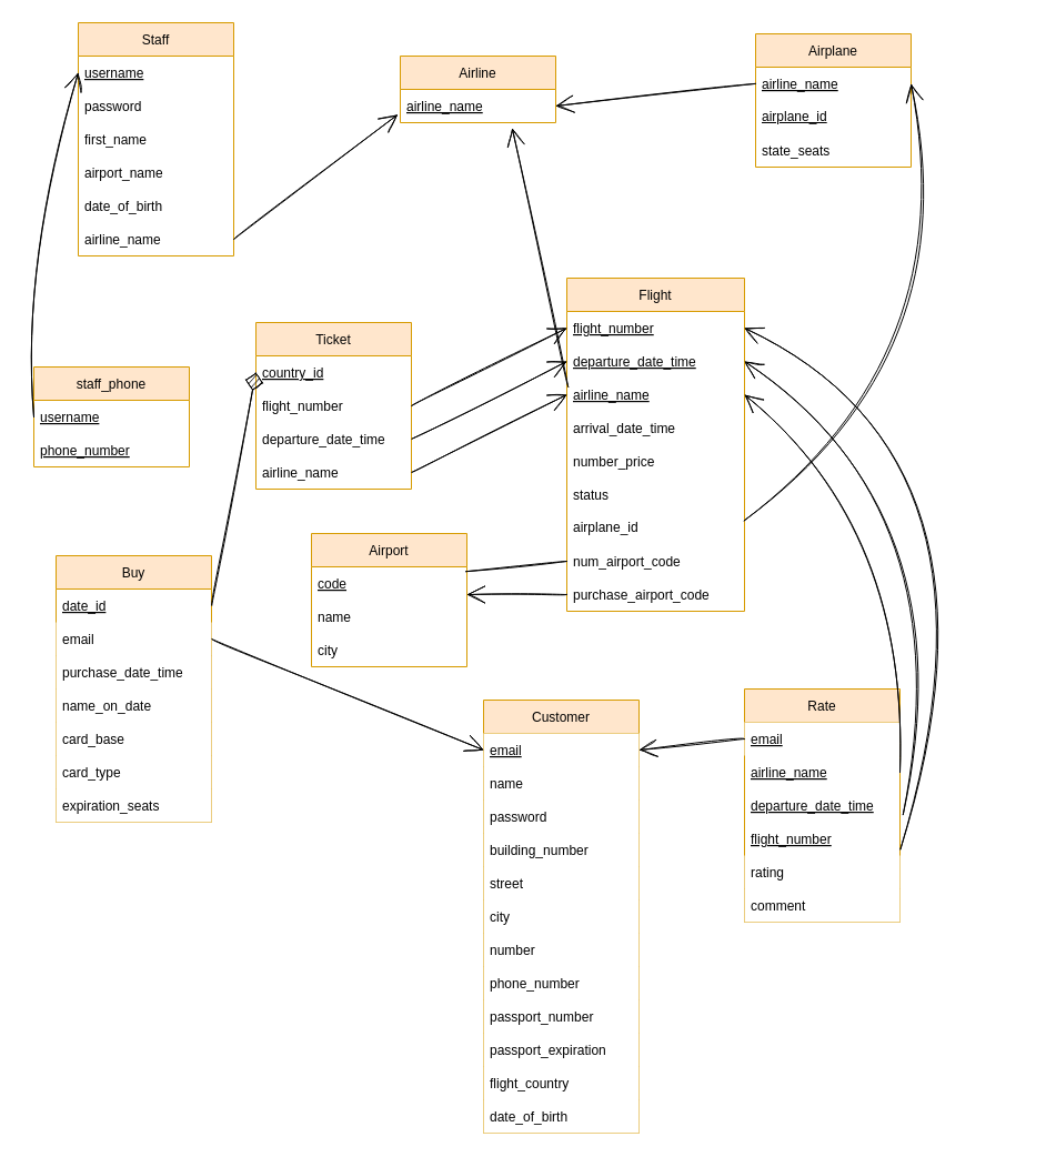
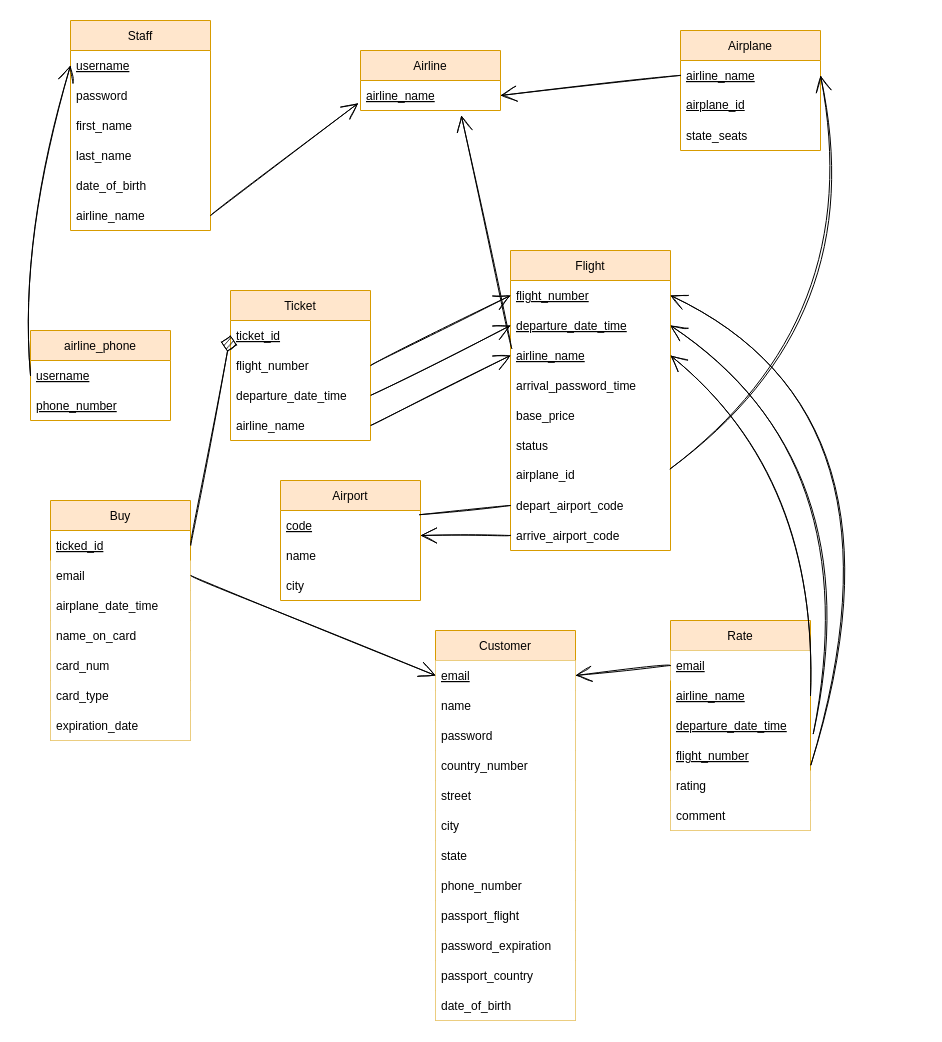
- <mxCell id="13" value="airport_name" style="text;strokeColor=none;fillColor=none;align=left;verticalAlign=middle;spacingLeft=4;spacingRight=4;overflow=hidden;points=[[0,0.5],[1,0.5]];portConstraint=eastwest;rotatable=0;rounded=0;dashed=1;sketch=0;" parent="9" vertex="1"><mxGeometry y="120" width="140" height="30" as="geometry" /></mxCell>
+ <mxCell id="13" value="last_name" style="text;strokeColor=none;fillColor=none;align=left;verticalAlign=middle;spacingLeft=4;spacingRight=4;overflow=hidden;points=[[0,0.5],[1,0.5]];portConstraint=eastwest;rotatable=0;rounded=0;dashed=1;sketch=0;" parent="9" vertex="1"><mxGeometry y="120" width="140" height="30" as="geometry" /></mxCell>
- <mxCell id="61" value="country_id" style="text;strokeColor=none;fillColor=none;align=left;verticalAlign=middle;spacingLeft=4;spacingRight=4;overflow=hidden;points=[[0,0.5],[1,0.5]];portConstraint=eastwest;rotatable=0;rounded=0;sketch=0;fontStyle=4" parent="60" vertex="1"><mxGeometry y="30" width="140" height="30" as="geometry" /></mxCell>
+ <mxCell id="61" value="ticket_id" style="text;strokeColor=none;fillColor=none;align=left;verticalAlign=middle;spacingLeft=4;spacingRight=4;overflow=hidden;points=[[0,0.5],[1,0.5]];portConstraint=eastwest;rotatable=0;rounded=0;sketch=0;fontStyle=4" parent="60" vertex="1"><mxGeometry y="30" width="140" height="30" as="geometry" /></mxCell>
- <mxCell id="17" value="staff_phone" style="swimlane;fontStyle=0;childLayout=stackLayout;horizontal=1;startSize=30;horizontalStack=0;resizeParent=1;resizeParentMax=0;resizeLast=0;collapsible=1;marginBottom=0;rounded=0;sketch=0;strokeColor=#d79b00;fillColor=#ffe6cc;" parent="1" vertex="1"><mxGeometry x="30" y="330" width="140" height="90" as="geometry" /></mxCell>
+ <mxCell id="17" value="airline_phone" style="swimlane;fontStyle=0;childLayout=stackLayout;horizontal=1;startSize=30;horizontalStack=0;resizeParent=1;resizeParentMax=0;resizeLast=0;collapsible=1;marginBottom=0;rounded=0;sketch=0;strokeColor=#d79b00;fillColor=#ffe6cc;" parent="1" vertex="1"><mxGeometry x="30" y="330" width="140" height="90" as="geometry" /></mxCell>
- <mxCell id="25" value="arrival_date_time" style="text;strokeColor=none;fillColor=none;align=left;verticalAlign=middle;spacingLeft=4;spacingRight=4;overflow=hidden;points=[[0,0.5],[1,0.5]];portConstraint=eastwest;rotatable=0;rounded=0;dashed=1;sketch=0;" parent="21" vertex="1"><mxGeometry y="120" width="160" height="30" as="geometry" /></mxCell>
+ <mxCell id="25" value="arrival_password_time" style="text;strokeColor=none;fillColor=none;align=left;verticalAlign=middle;spacingLeft=4;spacingRight=4;overflow=hidden;points=[[0,0.5],[1,0.5]];portConstraint=eastwest;rotatable=0;rounded=0;dashed=1;sketch=0;" parent="21" vertex="1"><mxGeometry y="120" width="160" height="30" as="geometry" /></mxCell>
- <mxCell id="26" value="number_price" style="text;strokeColor=none;fillColor=none;align=left;verticalAlign=middle;spacingLeft=4;spacingRight=4;overflow=hidden;points=[[0,0.5],[1,0.5]];portConstraint=eastwest;rotatable=0;rounded=0;dashed=1;sketch=0;fontColor=default;" parent="21" vertex="1"><mxGeometry y="150" width="160" height="30" as="geometry" /></mxCell>
+ <mxCell id="26" value="base_price" style="text;strokeColor=none;fillColor=none;align=left;verticalAlign=middle;spacingLeft=4;spacingRight=4;overflow=hidden;points=[[0,0.5],[1,0.5]];portConstraint=eastwest;rotatable=0;rounded=0;dashed=1;sketch=0;fontColor=default;" parent="21" vertex="1"><mxGeometry y="150" width="160" height="30" as="geometry" /></mxCell>
- <mxCell id="29" value="num_airport_code" style="text;strokeColor=none;fillColor=none;align=left;verticalAlign=middle;spacingLeft=4;spacingRight=4;overflow=hidden;points=[[0,0.5],[1,0.5]];portConstraint=eastwest;rotatable=0;rounded=0;sketch=0;fontStyle=0" parent="21" vertex="1"><mxGeometry y="240" width="160" height="30" as="geometry" /></mxCell>
+ <mxCell id="29" value="depart_airport_code" style="text;strokeColor=none;fillColor=none;align=left;verticalAlign=middle;spacingLeft=4;spacingRight=4;overflow=hidden;points=[[0,0.5],[1,0.5]];portConstraint=eastwest;rotatable=0;rounded=0;sketch=0;fontStyle=0" parent="21" vertex="1"><mxGeometry y="240" width="160" height="30" as="geometry" /></mxCell>
- <mxCell id="30" value="purchase_airport_code" style="text;strokeColor=none;fillColor=none;align=left;verticalAlign=middle;spacingLeft=4;spacingRight=4;overflow=hidden;points=[[0,0.5],[1,0.5]];portConstraint=eastwest;rotatable=0;rounded=0;sketch=0;fontStyle=0" parent="21" vertex="1"><mxGeometry y="270" width="160" height="30" as="geometry" /></mxCell>
+ <mxCell id="30" value="arrive_airport_code" style="text;strokeColor=none;fillColor=none;align=left;verticalAlign=middle;spacingLeft=4;spacingRight=4;overflow=hidden;points=[[0,0.5],[1,0.5]];portConstraint=eastwest;rotatable=0;rounded=0;sketch=0;fontStyle=0" parent="21" vertex="1"><mxGeometry y="270" width="160" height="30" as="geometry" /></mxCell>
- <mxCell id="69" value="date_id" style="text;strokeColor=none;fillColor=none;align=left;verticalAlign=middle;spacingLeft=4;spacingRight=4;overflow=hidden;points=[[0,0.5],[1,0.5]];portConstraint=eastwest;rotatable=0;rounded=0;sketch=0;fontStyle=4" parent="68" vertex="1"><mxGeometry y="30" width="140" height="30" as="geometry" /></mxCell>
+ <mxCell id="69" value="ticked_id" style="text;strokeColor=none;fillColor=none;align=left;verticalAlign=middle;spacingLeft=4;spacingRight=4;overflow=hidden;points=[[0,0.5],[1,0.5]];portConstraint=eastwest;rotatable=0;rounded=0;sketch=0;fontStyle=4" parent="68" vertex="1"><mxGeometry y="30" width="140" height="30" as="geometry" /></mxCell>
- <mxCell id="71" value="purchase_date_time" style="text;strokeColor=none;fillColor=default;align=left;verticalAlign=middle;spacingLeft=4;spacingRight=4;overflow=hidden;points=[[0,0.5],[1,0.5]];portConstraint=eastwest;rotatable=0;rounded=0;dashed=1;sketch=0;fontColor=default;" parent="68" vertex="1"><mxGeometry y="90" width="140" height="30" as="geometry" /></mxCell>
+ <mxCell id="71" value="airplane_date_time" style="text;strokeColor=none;fillColor=default;align=left;verticalAlign=middle;spacingLeft=4;spacingRight=4;overflow=hidden;points=[[0,0.5],[1,0.5]];portConstraint=eastwest;rotatable=0;rounded=0;dashed=1;sketch=0;fontColor=default;" parent="68" vertex="1"><mxGeometry y="90" width="140" height="30" as="geometry" /></mxCell>
- <mxCell id="72" value="name_on_date" style="text;strokeColor=none;fillColor=default;align=left;verticalAlign=middle;spacingLeft=4;spacingRight=4;overflow=hidden;points=[[0,0.5],[1,0.5]];portConstraint=eastwest;rotatable=0;rounded=0;dashed=1;sketch=0;fontColor=default;" parent="68" vertex="1"><mxGeometry y="120" width="140" height="30" as="geometry" /></mxCell>
+ <mxCell id="72" value="name_on_card" style="text;strokeColor=none;fillColor=default;align=left;verticalAlign=middle;spacingLeft=4;spacingRight=4;overflow=hidden;points=[[0,0.5],[1,0.5]];portConstraint=eastwest;rotatable=0;rounded=0;dashed=1;sketch=0;fontColor=default;" parent="68" vertex="1"><mxGeometry y="120" width="140" height="30" as="geometry" /></mxCell>
- <mxCell id="73" value="card_base" style="text;strokeColor=none;fillColor=default;align=left;verticalAlign=middle;spacingLeft=4;spacingRight=4;overflow=hidden;points=[[0,0.5],[1,0.5]];portConstraint=eastwest;rotatable=0;rounded=0;dashed=1;sketch=0;fontColor=default;" parent="68" vertex="1"><mxGeometry y="150" width="140" height="30" as="geometry" /></mxCell>
+ <mxCell id="73" value="card_num" style="text;strokeColor=none;fillColor=default;align=left;verticalAlign=middle;spacingLeft=4;spacingRight=4;overflow=hidden;points=[[0,0.5],[1,0.5]];portConstraint=eastwest;rotatable=0;rounded=0;dashed=1;sketch=0;fontColor=default;" parent="68" vertex="1"><mxGeometry y="150" width="140" height="30" as="geometry" /></mxCell>
- <mxCell id="75" value="expiration_seats" style="text;strokeColor=none;fillColor=default;align=left;verticalAlign=middle;spacingLeft=4;spacingRight=4;overflow=hidden;points=[[0,0.5],[1,0.5]];portConstraint=eastwest;rotatable=0;rounded=0;dashed=1;sketch=0;fontColor=default;" parent="68" vertex="1"><mxGeometry y="210" width="140" height="30" as="geometry" /></mxCell>
+ <mxCell id="75" value="expiration_date" style="text;strokeColor=none;fillColor=default;align=left;verticalAlign=middle;spacingLeft=4;spacingRight=4;overflow=hidden;points=[[0,0.5],[1,0.5]];portConstraint=eastwest;rotatable=0;rounded=0;dashed=1;sketch=0;fontColor=default;" parent="68" vertex="1"><mxGeometry y="210" width="140" height="30" as="geometry" /></mxCell>
- <mxCell id="41" value="building_number" style="text;strokeColor=none;fillColor=default;align=left;verticalAlign=middle;spacingLeft=4;spacingRight=4;overflow=hidden;points=[[0,0.5],[1,0.5]];portConstraint=eastwest;rotatable=0;rounded=0;sketch=0;fontColor=default;" parent="37" vertex="1"><mxGeometry y="120" width="140" height="30" as="geometry" /></mxCell>
+ <mxCell id="41" value="country_number" style="text;strokeColor=none;fillColor=default;align=left;verticalAlign=middle;spacingLeft=4;spacingRight=4;overflow=hidden;points=[[0,0.5],[1,0.5]];portConstraint=eastwest;rotatable=0;rounded=0;sketch=0;fontColor=default;" parent="37" vertex="1"><mxGeometry y="120" width="140" height="30" as="geometry" /></mxCell>
- <mxCell id="44" value="number" style="text;strokeColor=none;fillColor=default;align=left;verticalAlign=middle;spacingLeft=4;spacingRight=4;overflow=hidden;points=[[0,0.5],[1,0.5]];portConstraint=eastwest;rotatable=0;rounded=0;sketch=0;fontColor=default;" parent="37" vertex="1"><mxGeometry y="210" width="140" height="30" as="geometry" /></mxCell>
+ <mxCell id="44" value="state" style="text;strokeColor=none;fillColor=default;align=left;verticalAlign=middle;spacingLeft=4;spacingRight=4;overflow=hidden;points=[[0,0.5],[1,0.5]];portConstraint=eastwest;rotatable=0;rounded=0;sketch=0;fontColor=default;" parent="37" vertex="1"><mxGeometry y="210" width="140" height="30" as="geometry" /></mxCell>
- <mxCell id="46" value="passport_number" style="text;strokeColor=none;fillColor=default;align=left;verticalAlign=middle;spacingLeft=4;spacingRight=4;overflow=hidden;points=[[0,0.5],[1,0.5]];portConstraint=eastwest;rotatable=0;rounded=0;sketch=0;fontColor=default;" parent="37" vertex="1"><mxGeometry y="270" width="140" height="30" as="geometry" /></mxCell>
+ <mxCell id="46" value="passport_flight" style="text;strokeColor=none;fillColor=default;align=left;verticalAlign=middle;spacingLeft=4;spacingRight=4;overflow=hidden;points=[[0,0.5],[1,0.5]];portConstraint=eastwest;rotatable=0;rounded=0;sketch=0;fontColor=default;" parent="37" vertex="1"><mxGeometry y="270" width="140" height="30" as="geometry" /></mxCell>
- <mxCell id="47" value="passport_expiration" style="text;strokeColor=none;fillColor=default;align=left;verticalAlign=middle;spacingLeft=4;spacingRight=4;overflow=hidden;points=[[0,0.5],[1,0.5]];portConstraint=eastwest;rotatable=0;rounded=0;sketch=0;fontColor=default;" parent="37" vertex="1"><mxGeometry y="300" width="140" height="30" as="geometry" /></mxCell>
+ <mxCell id="47" value="password_expiration" style="text;strokeColor=none;fillColor=default;align=left;verticalAlign=middle;spacingLeft=4;spacingRight=4;overflow=hidden;points=[[0,0.5],[1,0.5]];portConstraint=eastwest;rotatable=0;rounded=0;sketch=0;fontColor=default;" parent="37" vertex="1"><mxGeometry y="300" width="140" height="30" as="geometry" /></mxCell>
- <mxCell id="48" value="flight_country" style="text;strokeColor=none;fillColor=default;align=left;verticalAlign=middle;spacingLeft=4;spacingRight=4;overflow=hidden;points=[[0,0.5],[1,0.5]];portConstraint=eastwest;rotatable=0;rounded=0;sketch=0;fontColor=default;" parent="37" vertex="1"><mxGeometry y="330" width="140" height="30" as="geometry" /></mxCell>
+ <mxCell id="48" value="passport_country" style="text;strokeColor=none;fillColor=default;align=left;verticalAlign=middle;spacingLeft=4;spacingRight=4;overflow=hidden;points=[[0,0.5],[1,0.5]];portConstraint=eastwest;rotatable=0;rounded=0;sketch=0;fontColor=default;" parent="37" vertex="1"><mxGeometry y="330" width="140" height="30" as="geometry" /></mxCell>
